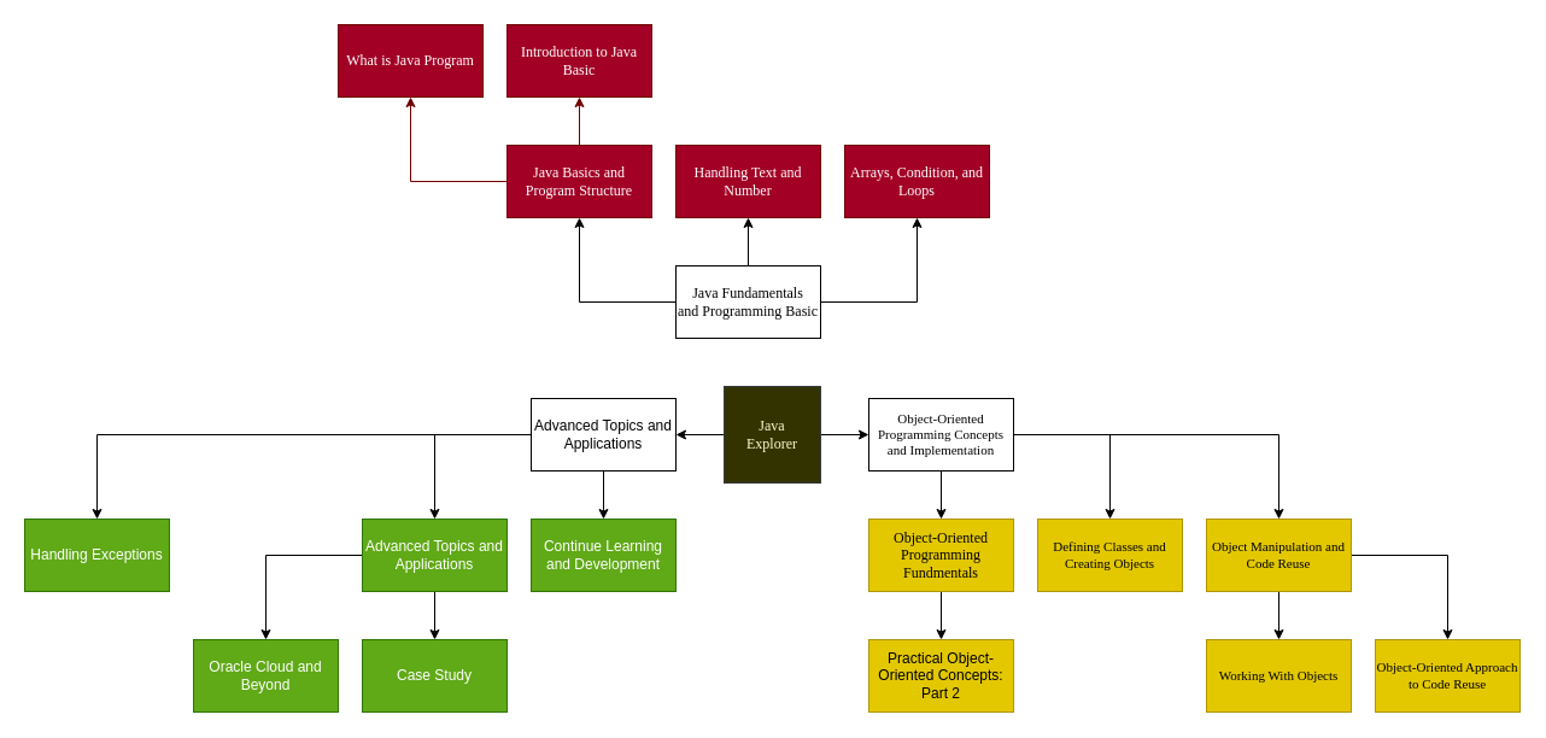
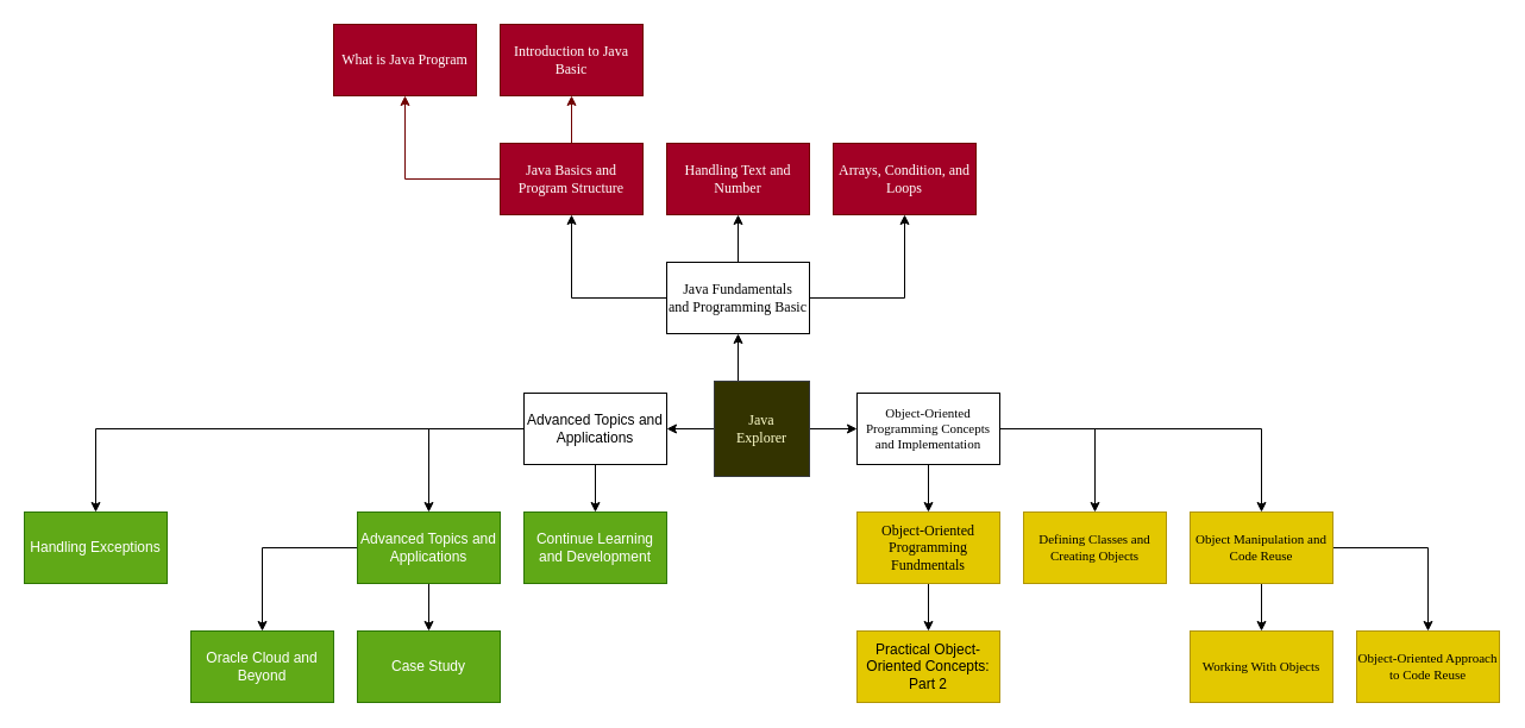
+ <mxCell id="2" value="" style="edgeStyle=orthogonalEdgeStyle;rounded=0;orthogonalLoop=1;jettySize=auto;html=1;exitX=0.25;exitY=0;exitDx=0;exitDy=0;fontStyle=0;fontFamily=Tahoma;" edge="1" parent="1" source="5" target="9"><mxGeometry relative="1" as="geometry" /></mxCell>
